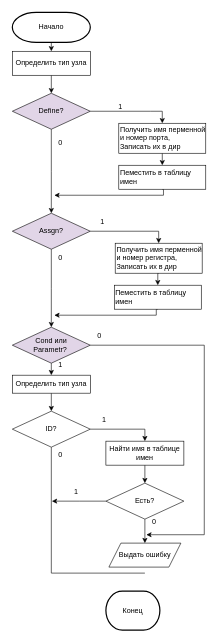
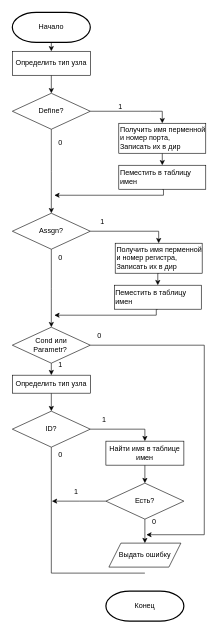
- <mxCell id="8" value="Define?" style="rhombus;whiteSpace=wrap;html=1;fillColor=#e1d5e7;" parent="1" vertex="1"><mxGeometry x="20" y="155" width="130" height="60" as="geometry" /></mxCell>
+ <mxCell id="8" value="Define?" style="rhombus;whiteSpace=wrap;html=1;" parent="1" vertex="1"><mxGeometry x="20" y="155" width="130" height="60" as="geometry" /></mxCell>
- <mxCell id="16" value="Assgn?" style="rhombus;whiteSpace=wrap;html=1;fillColor=#e1d5e7;" parent="1" vertex="1"><mxGeometry x="20" y="355" width="130" height="60" as="geometry" /></mxCell>
+ <mxCell id="16" value="Assgn?" style="rhombus;whiteSpace=wrap;html=1;" parent="1" vertex="1"><mxGeometry x="20" y="355" width="130" height="60" as="geometry" /></mxCell>
- <mxCell id="26" value="Cond или &lt;br&gt;Parametr?&amp;nbsp;" style="rhombus;whiteSpace=wrap;html=1;fillColor=#e1d5e7;" parent="1" vertex="1"><mxGeometry x="20" y="545" width="130" height="60" as="geometry" /></mxCell>
+ <mxCell id="26" value="Cond или &lt;br&gt;Parametr?&amp;nbsp;" style="rhombus;whiteSpace=wrap;html=1;" parent="1" vertex="1"><mxGeometry x="20" y="545" width="130" height="60" as="geometry" /></mxCell>
- <mxCell id="41" value="Конец" style="strokeWidth=2;html=1;shape=mxgraph.flowchart.terminator;whiteSpace=wrap;" parent="1" vertex="1"><mxGeometry x="176" y="985" width="90" height="65" as="geometry" /></mxCell>
+ <mxCell id="41" value="Конец" style="strokeWidth=2;html=1;shape=mxgraph.flowchart.terminator;whiteSpace=wrap;" parent="1" vertex="1"><mxGeometry x="176" y="985" width="130" height="50" as="geometry" /></mxCell>
